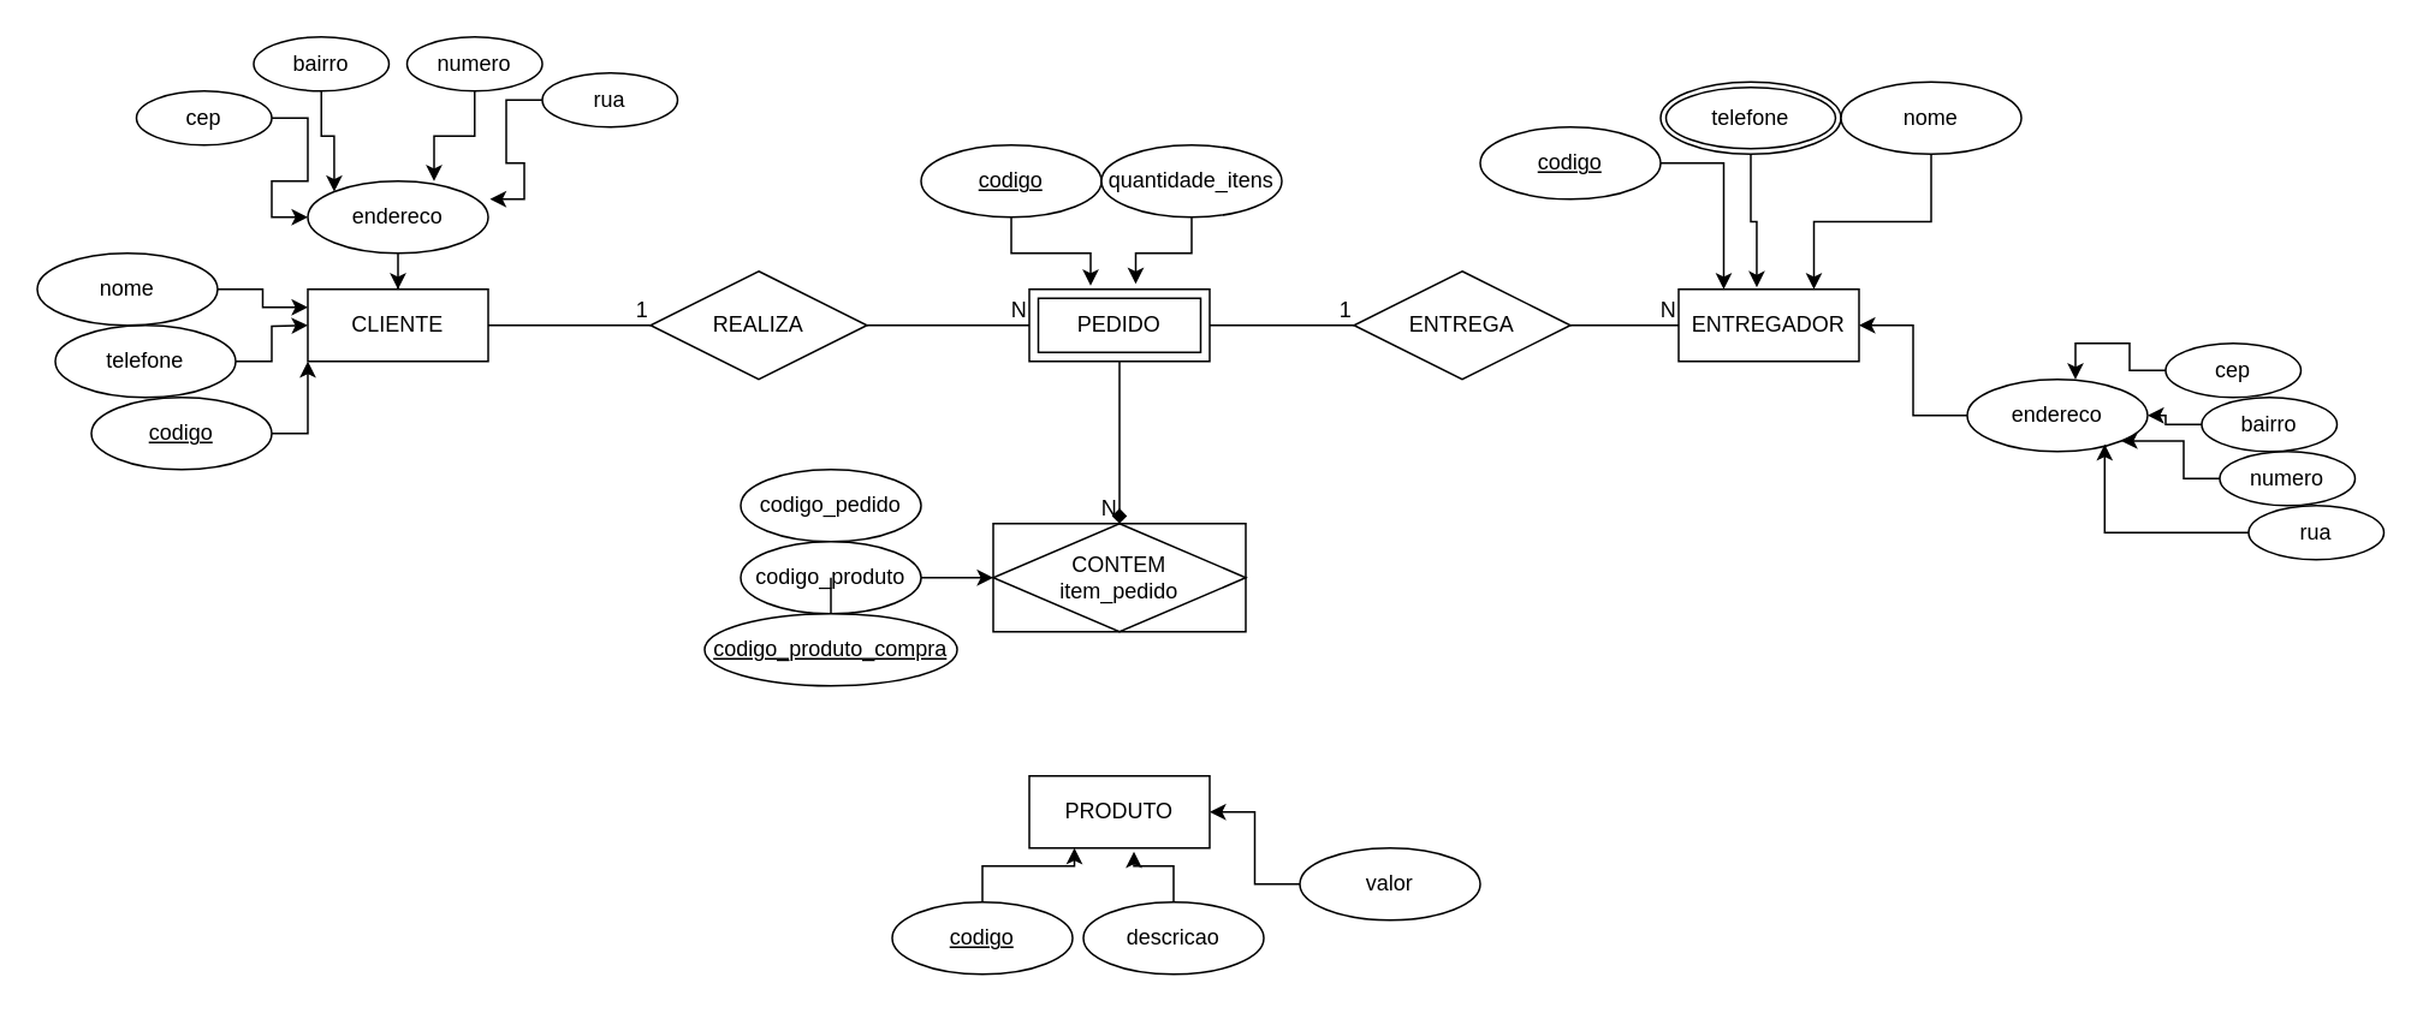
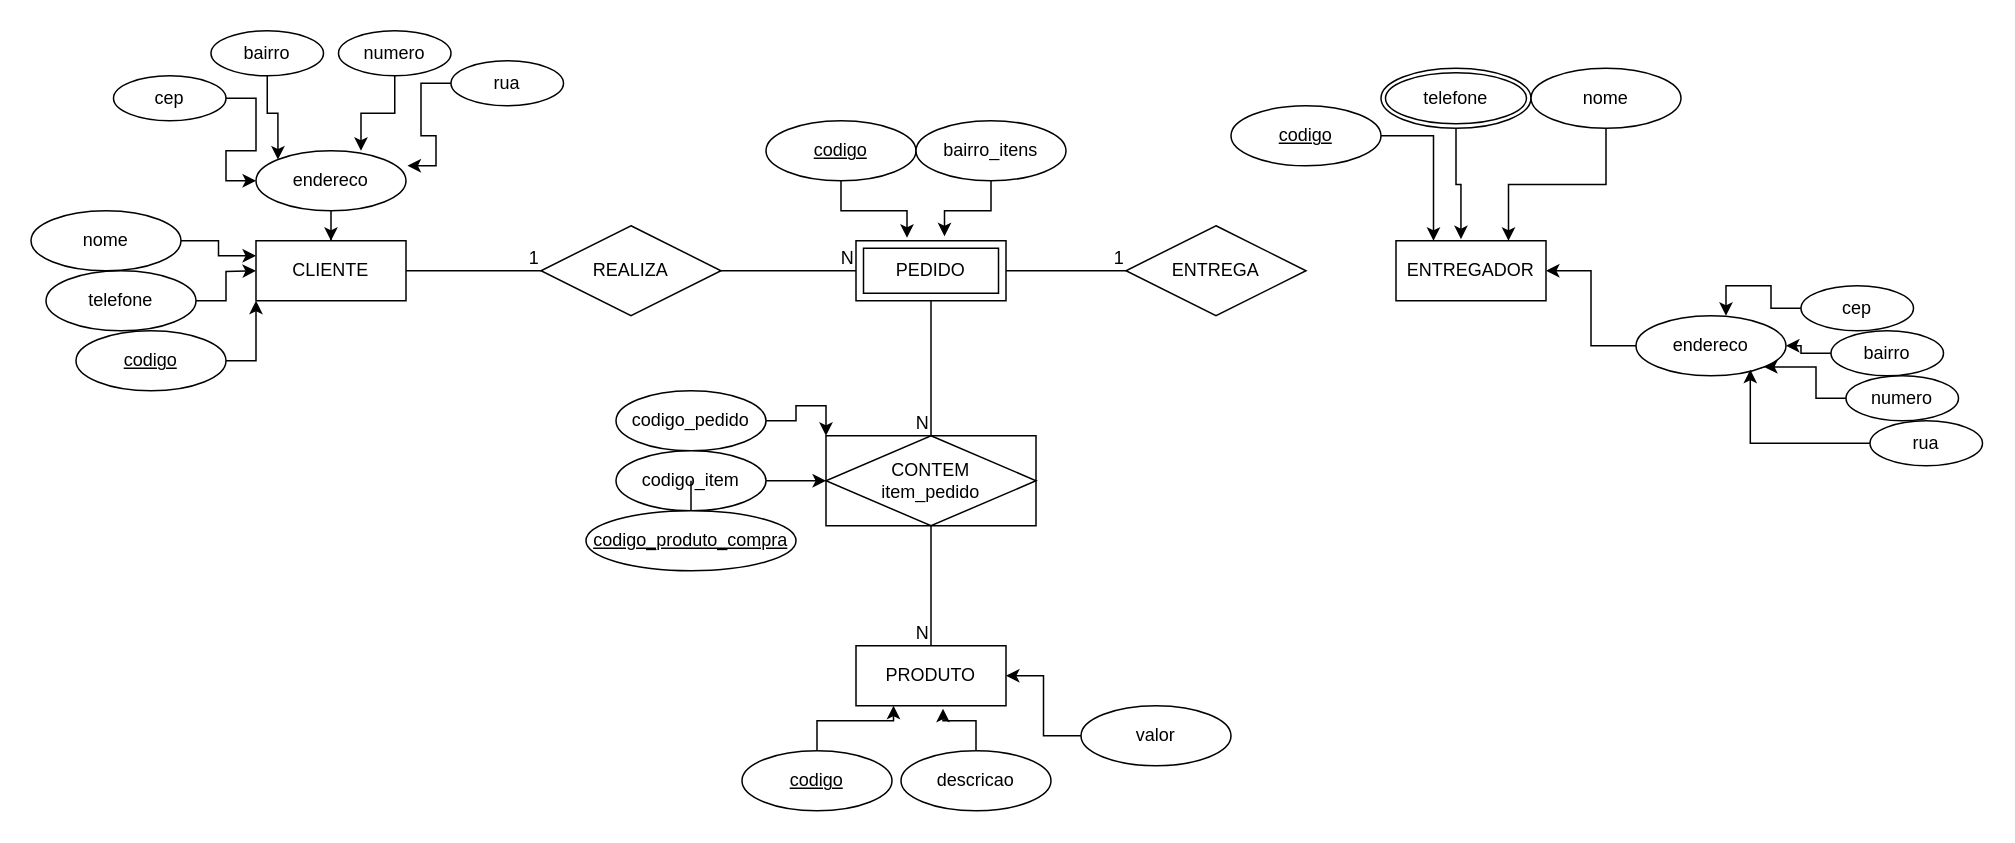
- <mxCell id="35" value="quantidade_itens" style="ellipse;whiteSpace=wrap;html=1;align=center;" vertex="1" parent="1"><mxGeometry x="610" width="100" height="40" as="geometry" y="80" /></mxCell>
+ <mxCell id="35" value="bairro_itens" style="ellipse;whiteSpace=wrap;html=1;align=center;" vertex="1" parent="1"><mxGeometry x="610" width="100" height="40" as="geometry" y="80" /></mxCell>
- <mxCell id="45" value="" style="endArrow=none;html=1;rounded=0;exitX=1;exitY=0.5;exitDx=0;exitDy=0;entryX=0;entryY=0.5;entryDx=0;entryDy=0;" edge="1" parent="1" source="42" target="3"><mxGeometry relative="1" as="geometry"><mxPoint x="520" y="280" as="sourcePoint" /><mxPoint x="680" y="280" as="targetPoint" /></mxGeometry></mxCell>
- <mxCell id="46" value="N" style="resizable=0;html=1;whiteSpace=wrap;align=right;verticalAlign=bottom;" connectable="0" vertex="1" parent="45"><mxGeometry x="1" relative="1" as="geometry" /></mxCell>
+ <mxCell id="47" style="edgeStyle=orthogonalEdgeStyle;rounded=0;orthogonalLoop=1;jettySize=auto;html=1;entryX=0;entryY=0;entryDx=0;entryDy=0;" edge="1" parent="1" source="48" target="10"><mxGeometry relative="1" as="geometry" /></mxCell>
- <mxCell id="12" value="" style="endArrow=diamond;html=1;rounded=0;exitX=0.5;exitY=1;exitDx=0;exitDy=0;entryX=0.5;entryY=0;entryDx=0;entryDy=0;" edge="1" parent="1" source="11" target="10"><mxGeometry relative="1" as="geometry"><mxPoint x="410" y="350" as="sourcePoint" /><mxPoint x="570" y="350" as="targetPoint" /></mxGeometry></mxCell>
+ <mxCell id="12" value="" style="endArrow=none;html=1;rounded=0;exitX=0.5;exitY=1;exitDx=0;exitDy=0;entryX=0.5;entryY=0;entryDx=0;entryDy=0;" edge="1" parent="1" source="11" target="10"><mxGeometry relative="1" as="geometry"><mxPoint x="410" y="350" as="sourcePoint" /><mxPoint x="570" y="350" as="targetPoint" /></mxGeometry></mxCell>
- <mxCell id="50" value="codigo_produto" style="ellipse;whiteSpace=wrap;html=1;align=center;" vertex="1" parent="1"><mxGeometry x="410" y="300" width="100" height="40" as="geometry" /></mxCell>
+ <mxCell id="50" value="codigo_item" style="ellipse;whiteSpace=wrap;html=1;align=center;" vertex="1" parent="1"><mxGeometry x="410" y="300" width="100" height="40" as="geometry" /></mxCell>
+ <mxCell id="14" value="" style="endArrow=none;html=1;rounded=0;entryX=0.5;entryY=0;entryDx=0;entryDy=0;exitX=0.5;exitY=1;exitDx=0;exitDy=0;" edge="1" parent="1" source="10" target="7"><mxGeometry relative="1" as="geometry"><mxPoint x="410" y="350" as="sourcePoint" /><mxPoint x="570" y="350" as="targetPoint" /></mxGeometry></mxCell>
+ <mxCell id="15" value="N" style="resizable=0;html=1;whiteSpace=wrap;align=right;verticalAlign=bottom;" connectable="0" vertex="1" parent="14"><mxGeometry x="1" relative="1" as="geometry" /></mxCell>
